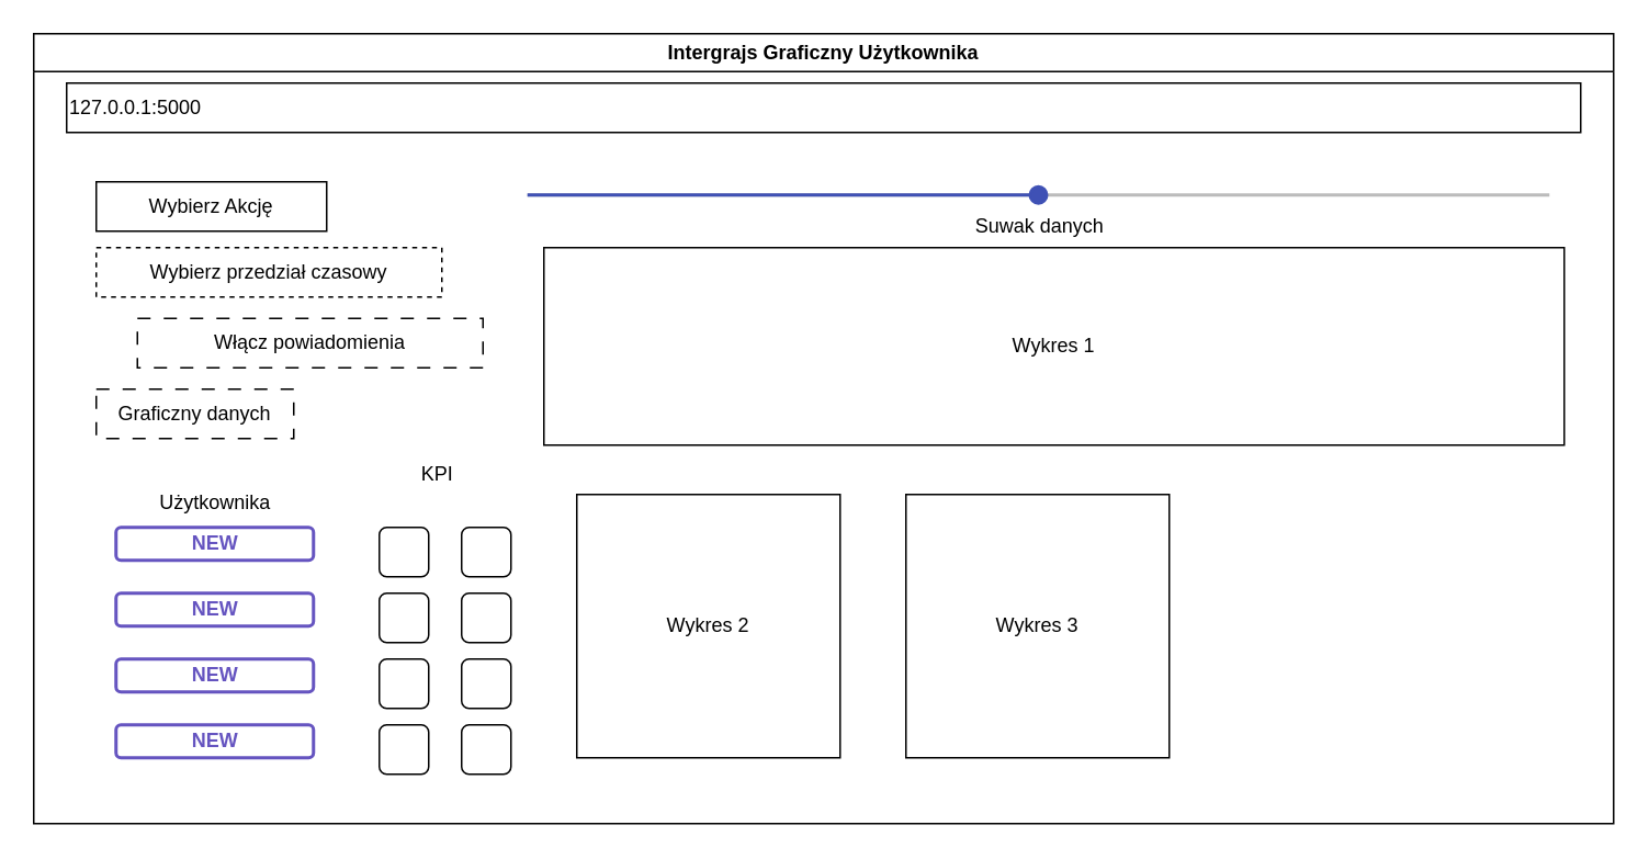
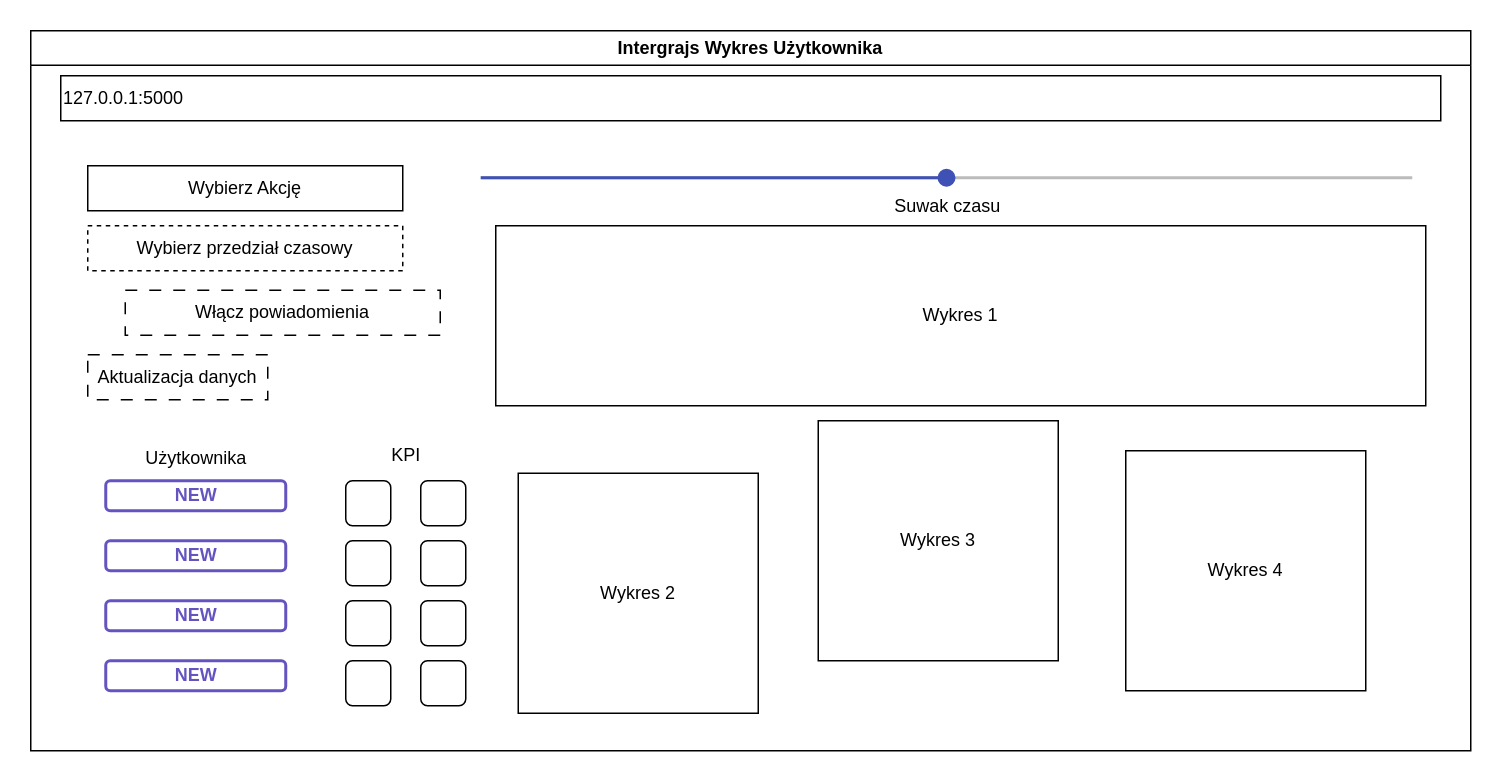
- <mxCell id="2" value="Intergrajs Graficzny Użytkownika" style="swimlane;whiteSpace=wrap;html=1;" vertex="1" parent="1"><mxGeometry x="20" y="20" width="960" height="480" as="geometry" /></mxCell>
+ <mxCell id="2" value="Intergrajs Wykres Użytkownika" style="swimlane;whiteSpace=wrap;html=1;" vertex="1" parent="1"><mxGeometry x="20" y="20" width="960" height="480" as="geometry" /></mxCell>
- <mxCell id="4" value="Wybierz Akcję" style="rounded=0;whiteSpace=wrap;html=1;fillColor=none;" vertex="1" parent="2"><mxGeometry x="38" y="90" width="140" height="30" as="geometry" /></mxCell>
+ <mxCell id="4" value="Wybierz Akcję" style="rounded=0;whiteSpace=wrap;html=1;fillColor=none;" vertex="1" parent="2"><mxGeometry x="38" y="90" width="210" height="30" as="geometry" /></mxCell>
- <mxCell id="8" value="Suwak danych" style="dashed=0;verticalLabelPosition=bottom;verticalAlign=top;align=center;shape=mxgraph.gmdl.slider2;barPos=50;strokeColor=#3F51B5;opacity=100;strokeWidth=2;fillColor=#3F51B5;handleSize=10;shadow=0;html=1;" vertex="1" parent="2"><mxGeometry x="300" y="93" width="621" height="10" as="geometry" /></mxCell>
+ <mxCell id="8" value="Suwak czasu" style="dashed=0;verticalLabelPosition=bottom;verticalAlign=top;align=center;shape=mxgraph.gmdl.slider2;barPos=50;strokeColor=#3F51B5;opacity=100;strokeWidth=2;fillColor=#3F51B5;handleSize=10;shadow=0;html=1;" vertex="1" parent="2"><mxGeometry x="300" y="93" width="621" height="10" as="geometry" /></mxCell>
- <mxCell id="7" value="Graficzny danych" style="rounded=0;whiteSpace=wrap;html=1;fillColor=none;dashed=1;dashPattern=8 8;" vertex="1" parent="2"><mxGeometry x="38" y="216" width="120" height="30" as="geometry" /></mxCell>
+ <mxCell id="7" value="Aktualizacja danych" style="rounded=0;whiteSpace=wrap;html=1;fillColor=none;dashed=1;dashPattern=8 8;" vertex="1" parent="2"><mxGeometry x="38" y="216" width="120" height="30" as="geometry" /></mxCell>
- <mxCell id="26" value="KPI" style="text;html=1;align=center;verticalAlign=middle;resizable=0;points=[];autosize=1;strokeColor=none;fillColor=none;" vertex="1" parent="1"><mxGeometry x="245" y="273" width="40" height="30" as="geometry" /></mxCell>
+ <mxCell id="26" value="KPI" style="text;html=1;align=center;verticalAlign=middle;resizable=0;points=[];autosize=1;strokeColor=none;fillColor=none;" vertex="1" parent="1"><mxGeometry x="250" y="288" width="40" height="30" as="geometry" /></mxCell>
- <mxCell id="10" value="Wykres 2" style="rounded=0;whiteSpace=wrap;html=1;fillColor=none;" vertex="1" parent="2"><mxGeometry x="330" y="280" width="160" height="160" as="geometry" /></mxCell>
+ <mxCell id="10" value="Wykres 2" style="rounded=0;whiteSpace=wrap;html=1;fillColor=none;" vertex="1" parent="2"><mxGeometry x="325" y="295" width="160" height="160" as="geometry" /></mxCell>
- <mxCell id="11" value="Wykres 3" style="rounded=0;whiteSpace=wrap;html=1;fillColor=none;" vertex="1" parent="2"><mxGeometry x="530" y="280" width="160" height="160" as="geometry" /></mxCell>
+ <mxCell id="11" value="Wykres 3" style="rounded=0;whiteSpace=wrap;html=1;fillColor=none;" vertex="1" parent="2"><mxGeometry x="525" y="260" width="160" height="160" as="geometry" /></mxCell>
+ <mxCell id="12" value="Wykres 4" style="rounded=0;whiteSpace=wrap;html=1;fillColor=none;" vertex="1" parent="2"><mxGeometry x="730" y="280" width="160" height="160" as="geometry" /></mxCell>
